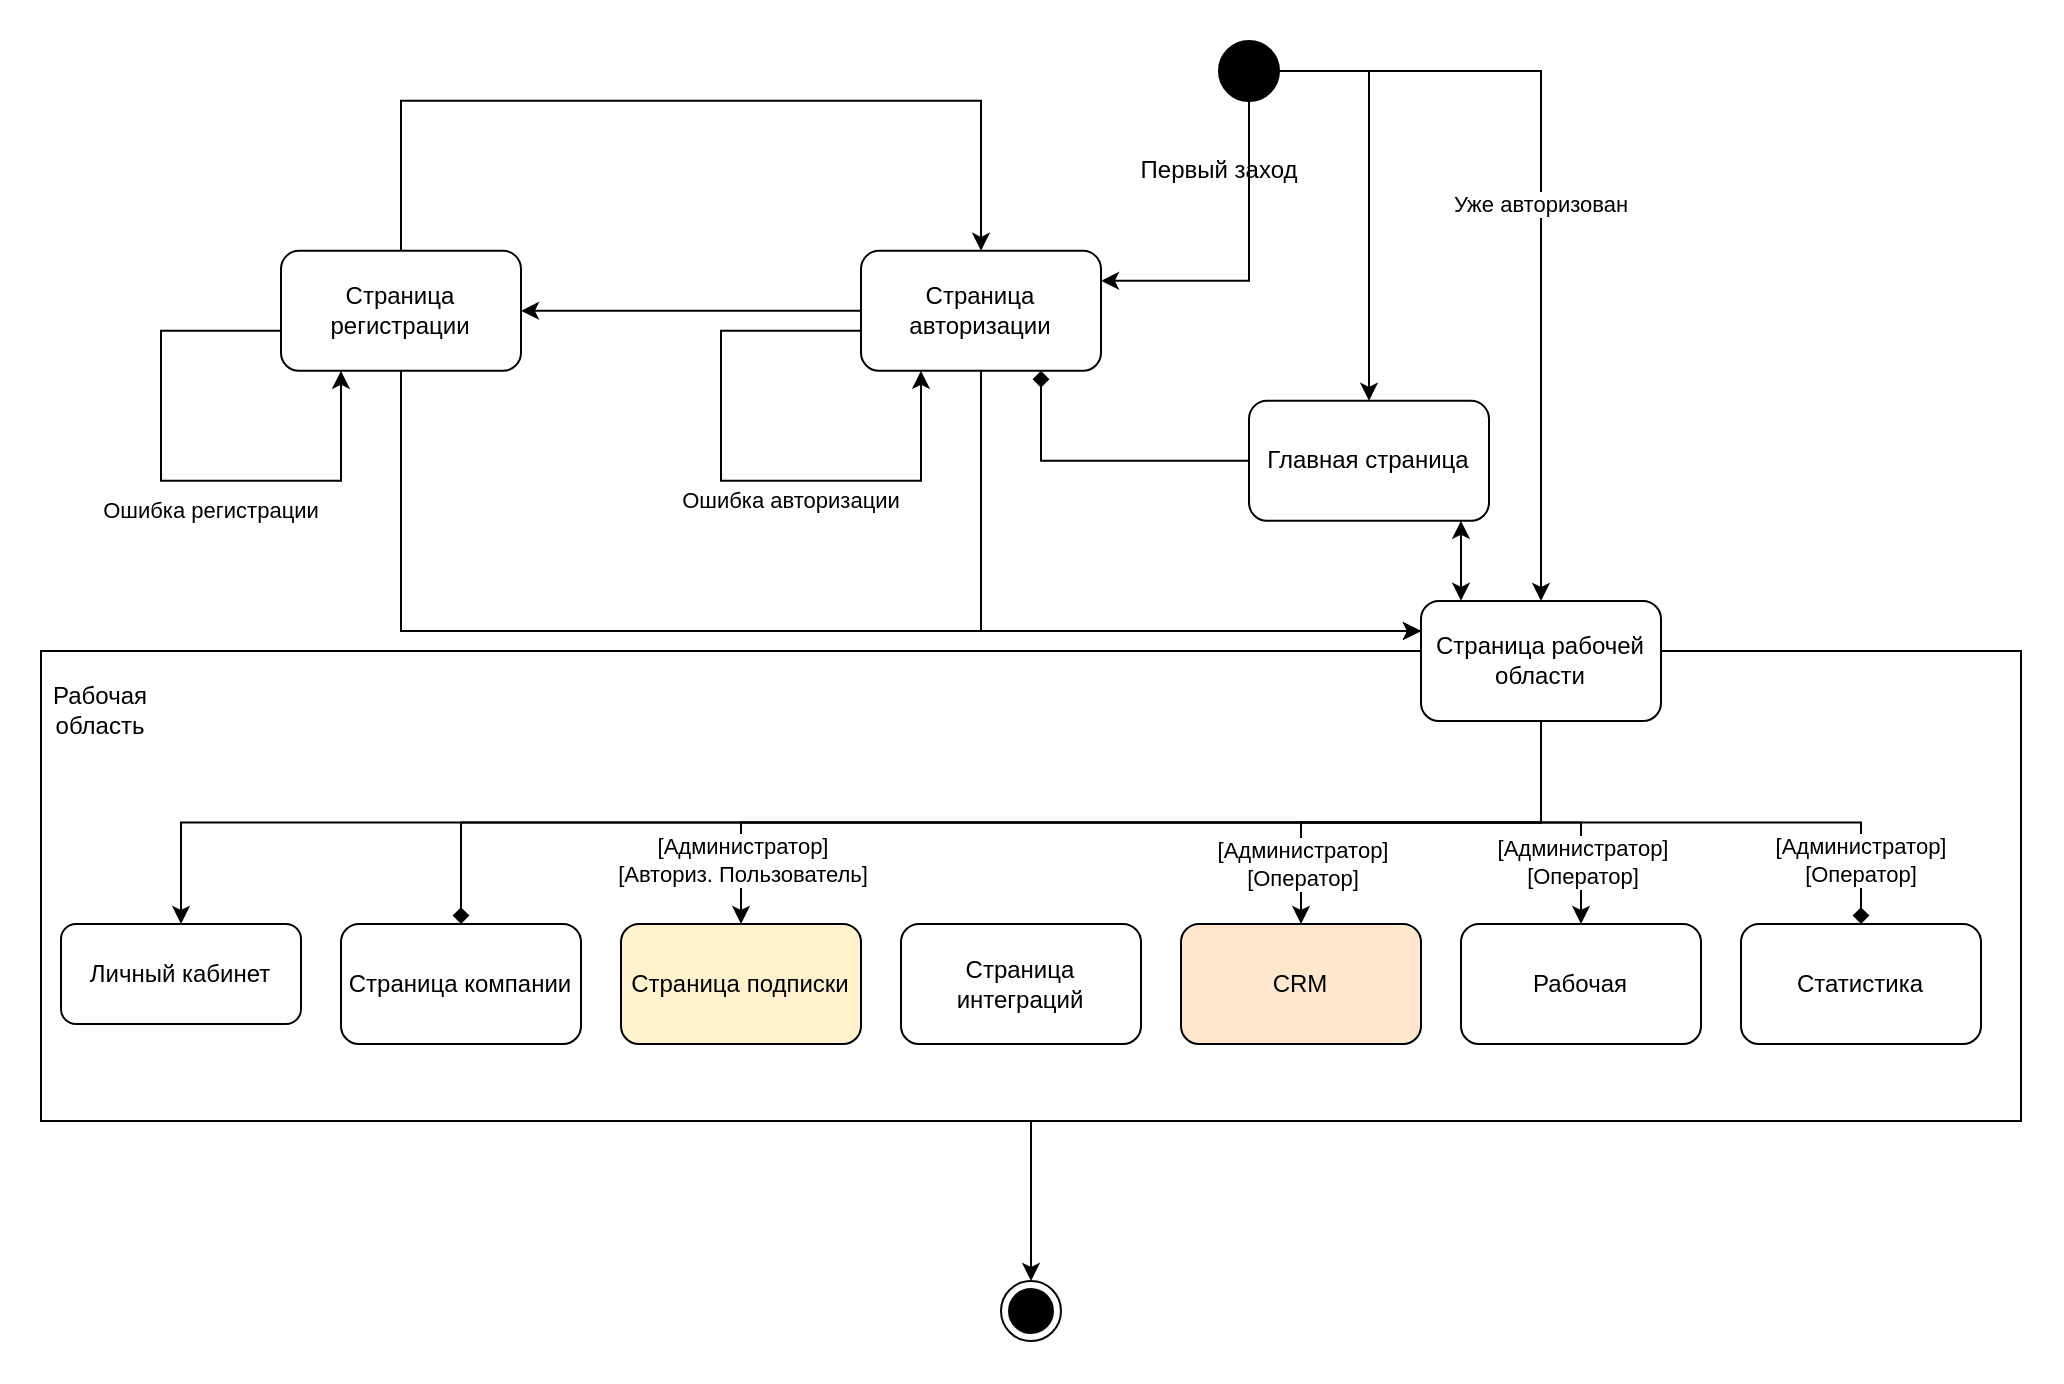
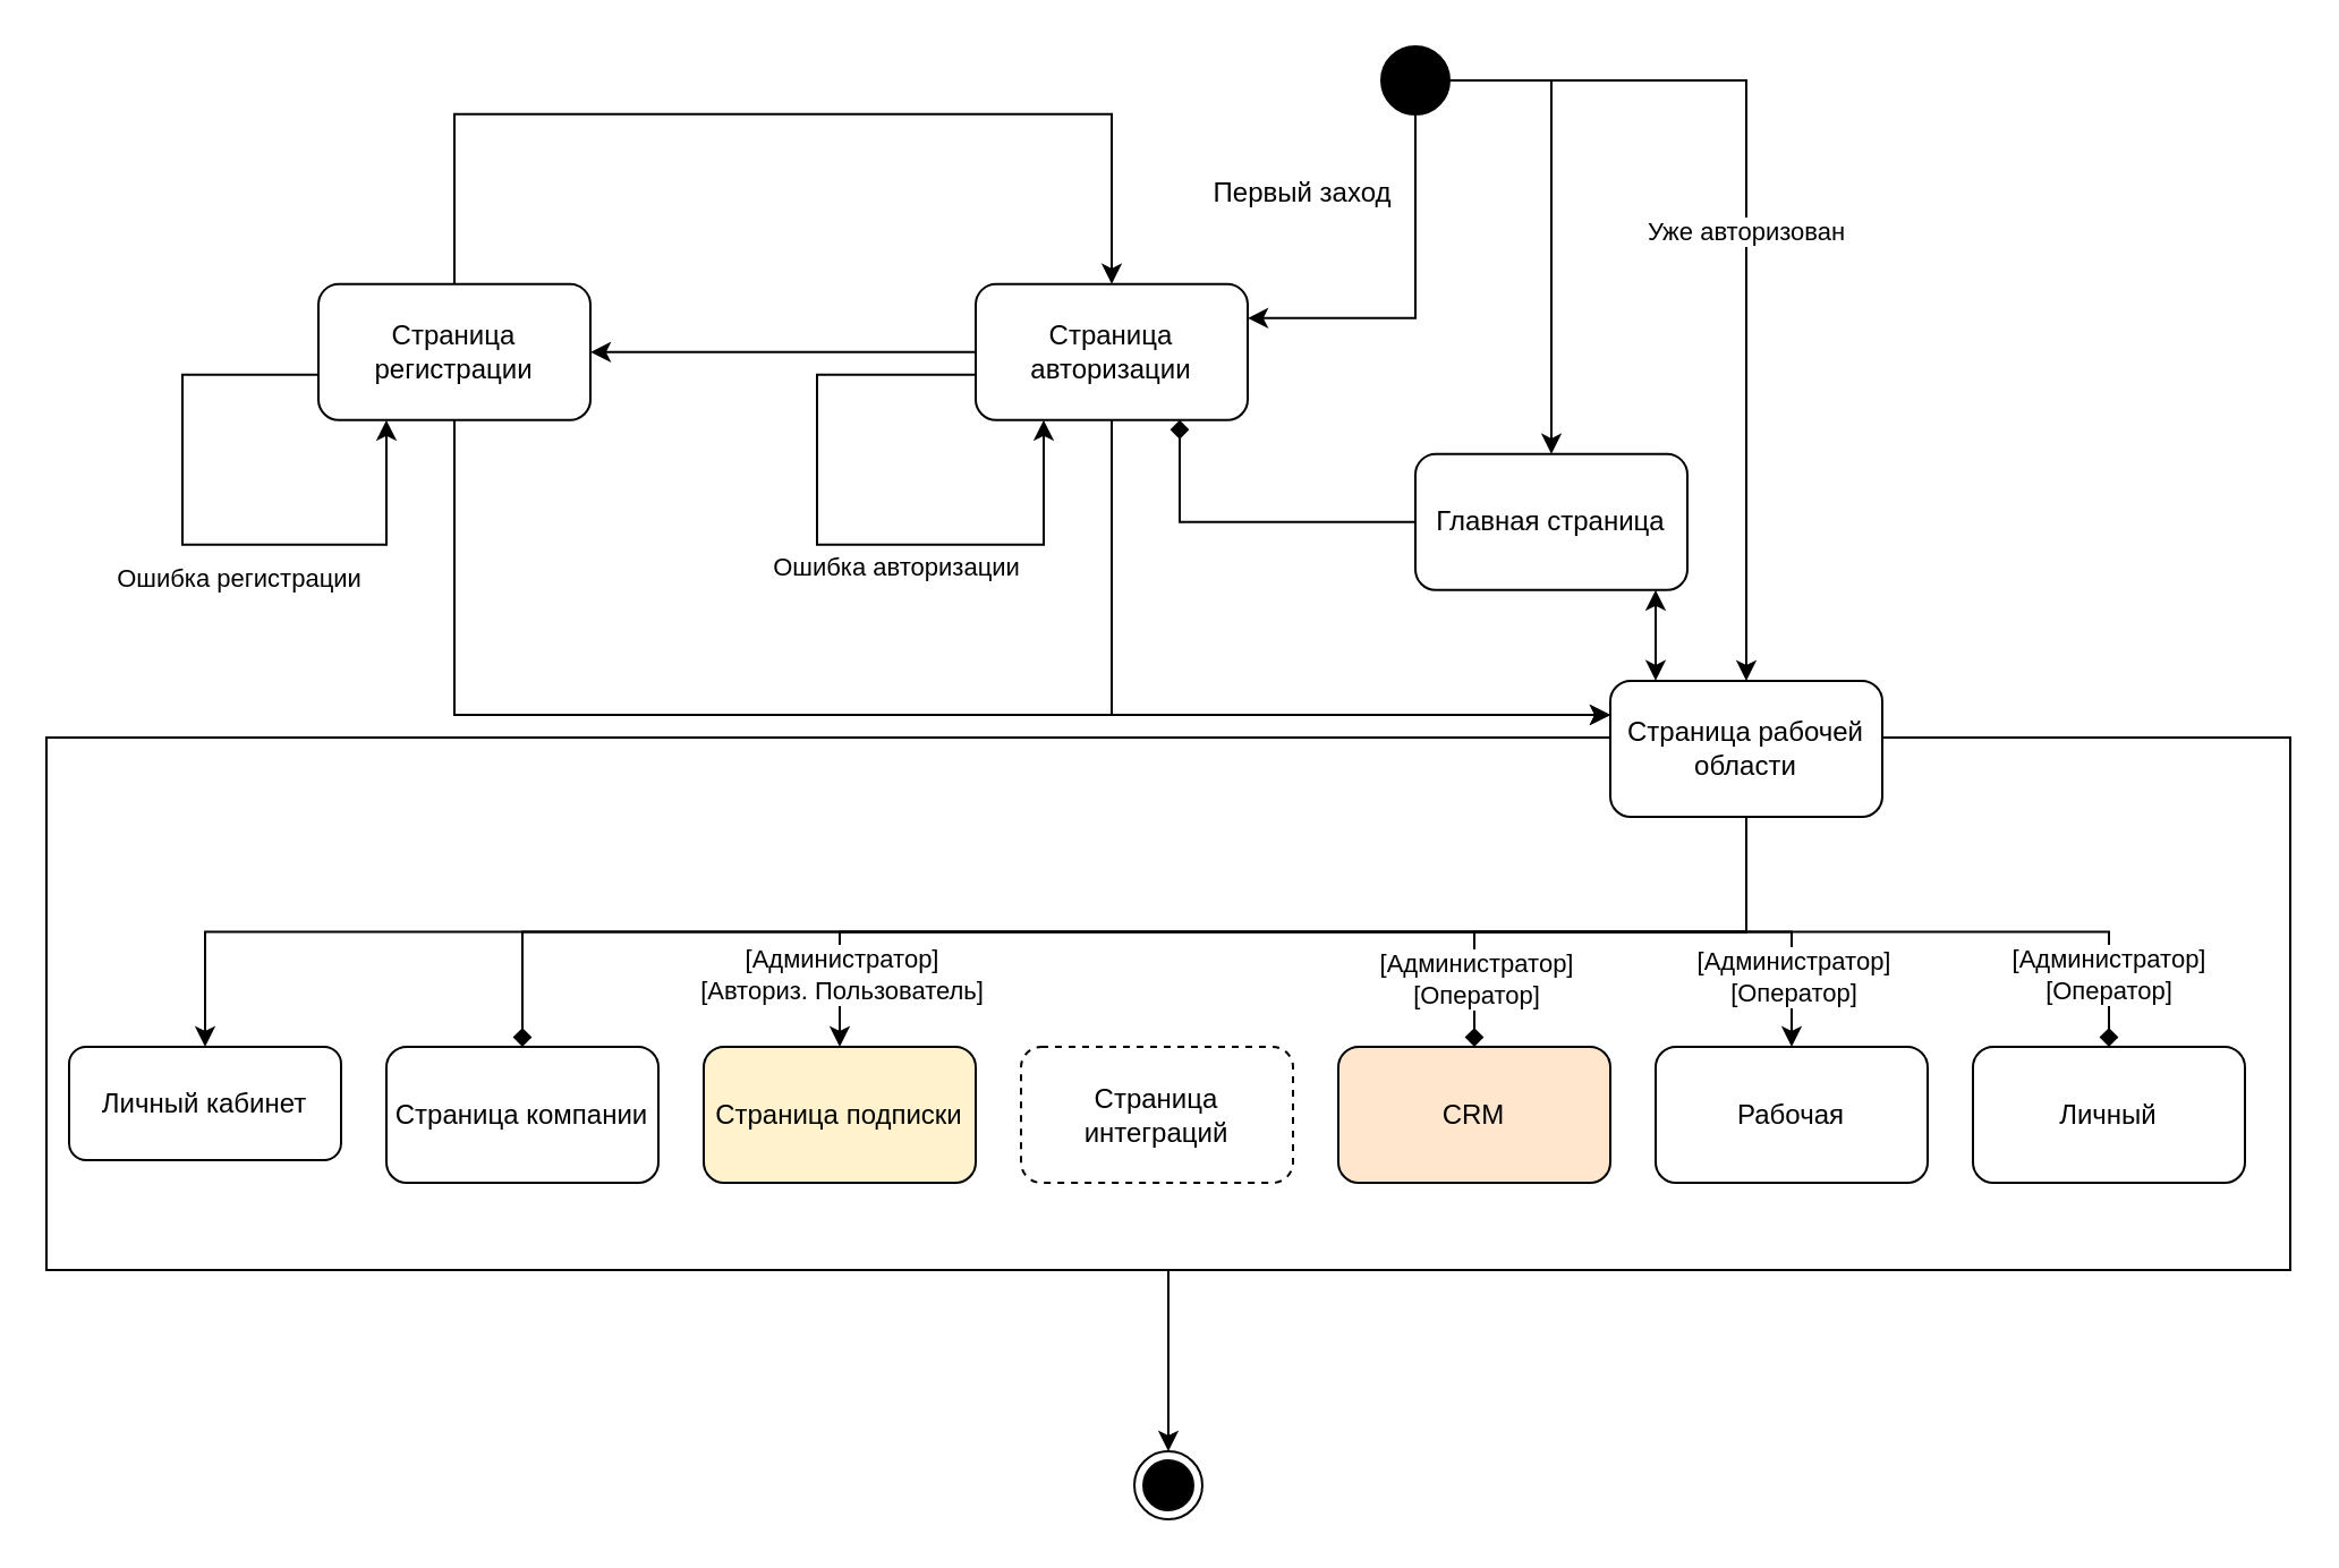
- <mxCell id="20" value="Первый заход" style="text;html=1;align=center;verticalAlign=middle;resizable=0;points=[];autosize=1;strokeColor=none;fillColor=none;" parent="1" vertex="1"><mxGeometry x="559" y="70" width="100" height="30" as="geometry" /></mxCell>
+ <mxCell id="20" value="Первый заход" style="text;html=1;align=center;verticalAlign=middle;resizable=0;points=[];autosize=1;strokeColor=none;fillColor=none;" parent="1" vertex="1"><mxGeometry x="524" y="70" width="100" height="30" as="geometry" /></mxCell>
- <mxCell id="38" value="Рабочая область" style="text;html=1;align=center;verticalAlign=middle;whiteSpace=wrap;rounded=0;" vertex="1" parent="1"><mxGeometry x="20" y="340" width="60" height="30" as="geometry" /></mxCell>
- <mxCell id="21" style="edgeStyle=orthogonalEdgeStyle;rounded=0;orthogonalLoop=1;jettySize=auto;html=1;exitX=0.5;exitY=1;exitDx=0;exitDy=0;entryX=0.5;entryY=0;entryDx=0;entryDy=0;" edge="1" parent="1" source="31" target="32"><mxGeometry relative="1" as="geometry" /></mxCell>
+ <mxCell id="21" style="edgeStyle=orthogonalEdgeStyle;rounded=0;orthogonalLoop=1;jettySize=auto;html=1;exitX=0.5;exitY=1;exitDx=0;exitDy=0;entryX=0.5;entryY=0;entryDx=0;entryDy=0;endArrow=diamond;" edge="1" parent="1" source="31" target="32"><mxGeometry relative="1" as="geometry" /></mxCell>
- <mxCell id="36" value="Страница интеграций" style="rounded=1;whiteSpace=wrap;html=1;" vertex="1" parent="1"><mxGeometry x="450" y="461.5" width="120" height="60" as="geometry" /></mxCell>
+ <mxCell id="36" value="Страница интеграций" style="rounded=1;whiteSpace=wrap;html=1;dashed=1;" vertex="1" parent="1"><mxGeometry x="450" y="461.5" width="120" height="60" as="geometry" /></mxCell>
- <mxCell id="34" value="Статистика" style="rounded=1;whiteSpace=wrap;html=1;" vertex="1" parent="1"><mxGeometry x="870" y="461.5" width="120" height="60" as="geometry" /></mxCell>
+ <mxCell id="34" value="Личный" style="rounded=1;whiteSpace=wrap;html=1;" vertex="1" parent="1"><mxGeometry x="870" y="461.5" width="120" height="60" as="geometry" /></mxCell>
